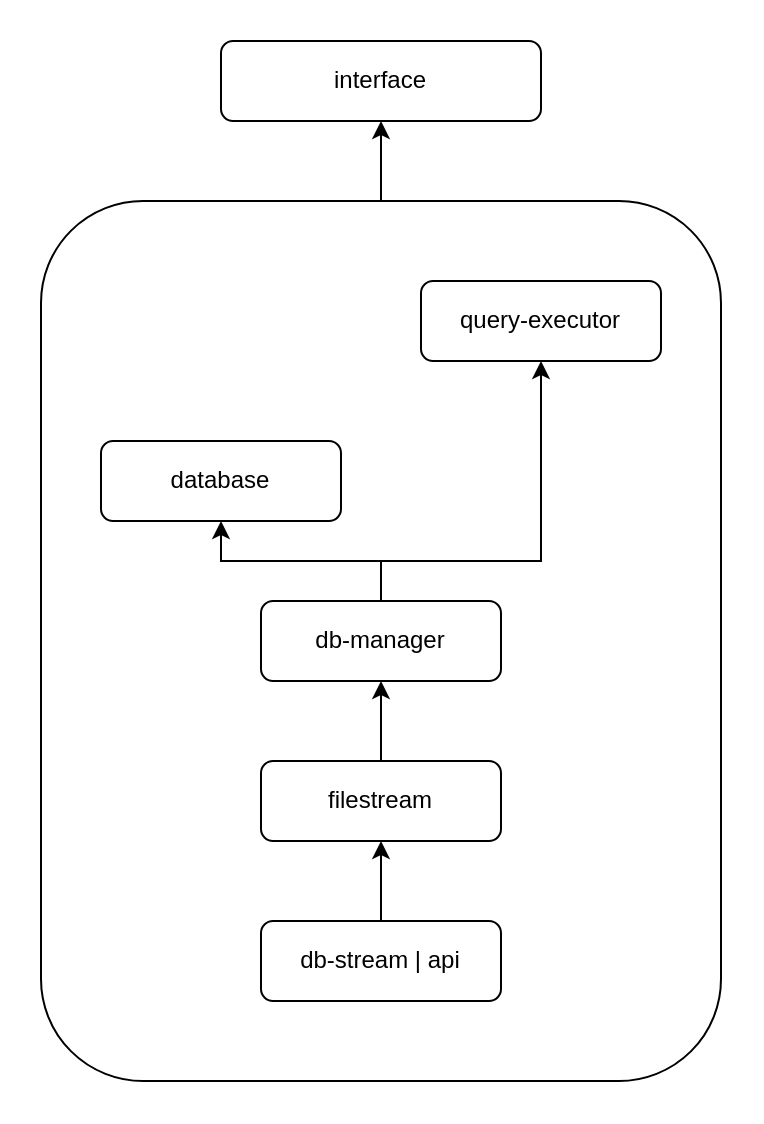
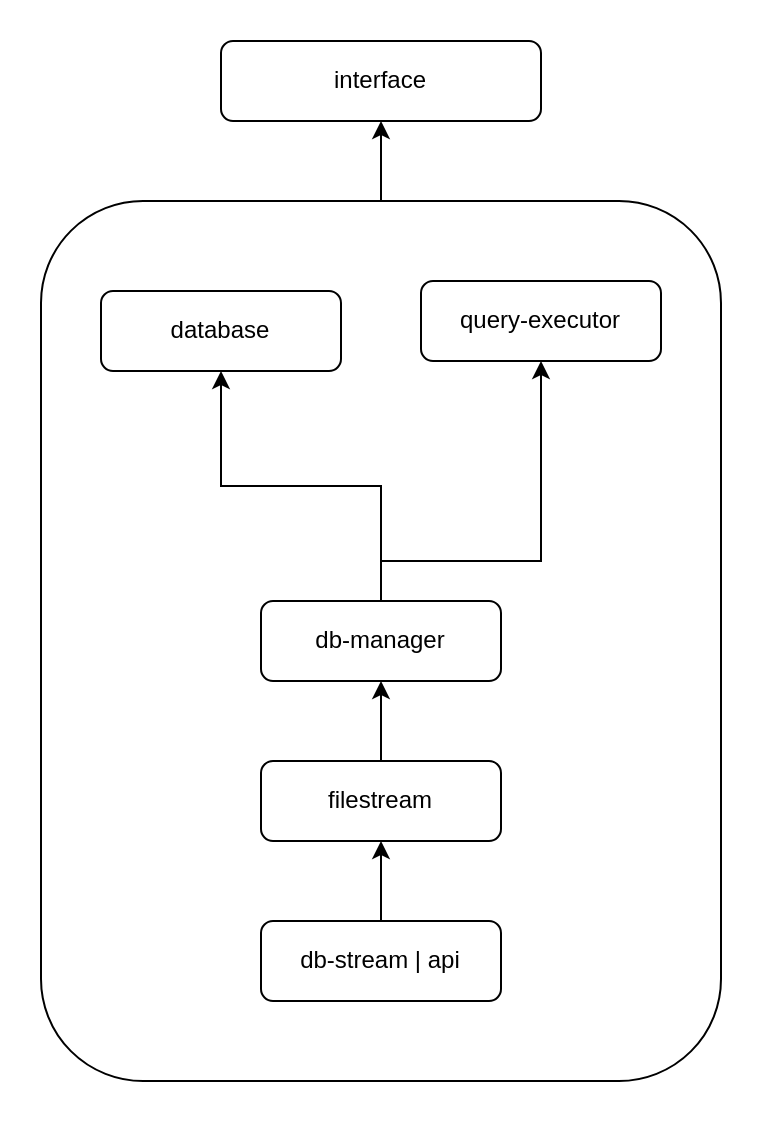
- <mxCell id="5" value="database" style="rounded=1;whiteSpace=wrap;html=1;" vertex="1" parent="1"><mxGeometry x="50" y="220" width="120" height="40" as="geometry" /></mxCell>
+ <mxCell id="5" value="database" style="rounded=1;whiteSpace=wrap;html=1;" vertex="1" parent="1"><mxGeometry x="50" y="145" width="120" height="40" as="geometry" /></mxCell>
